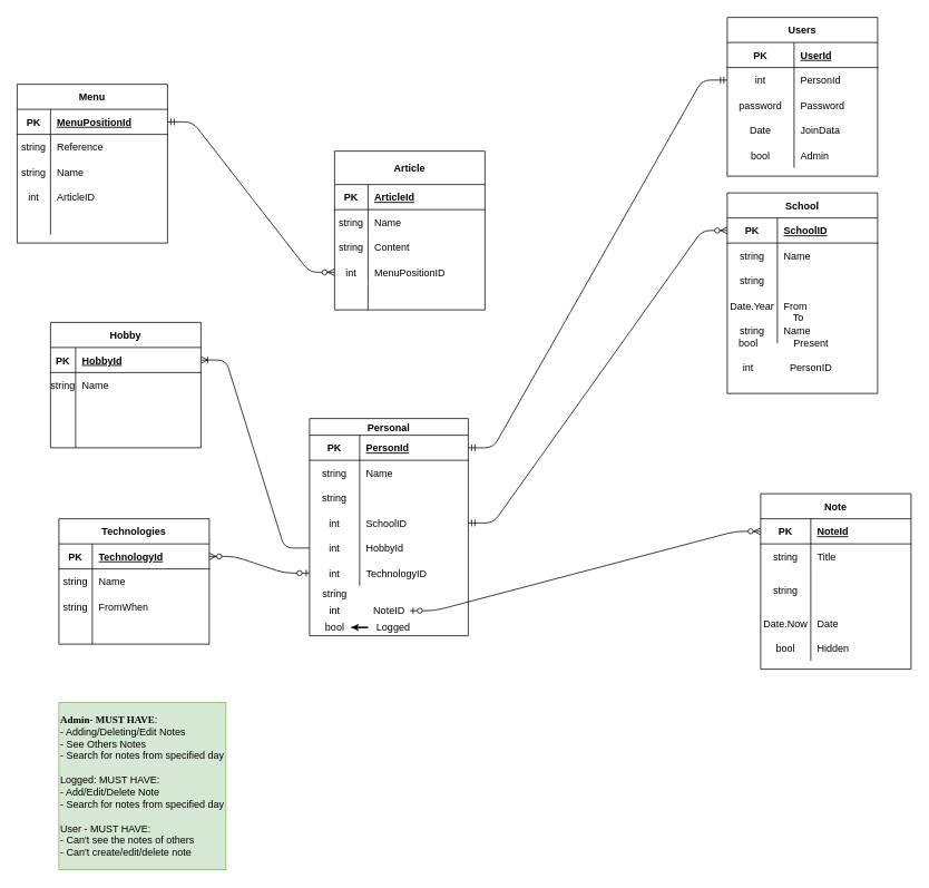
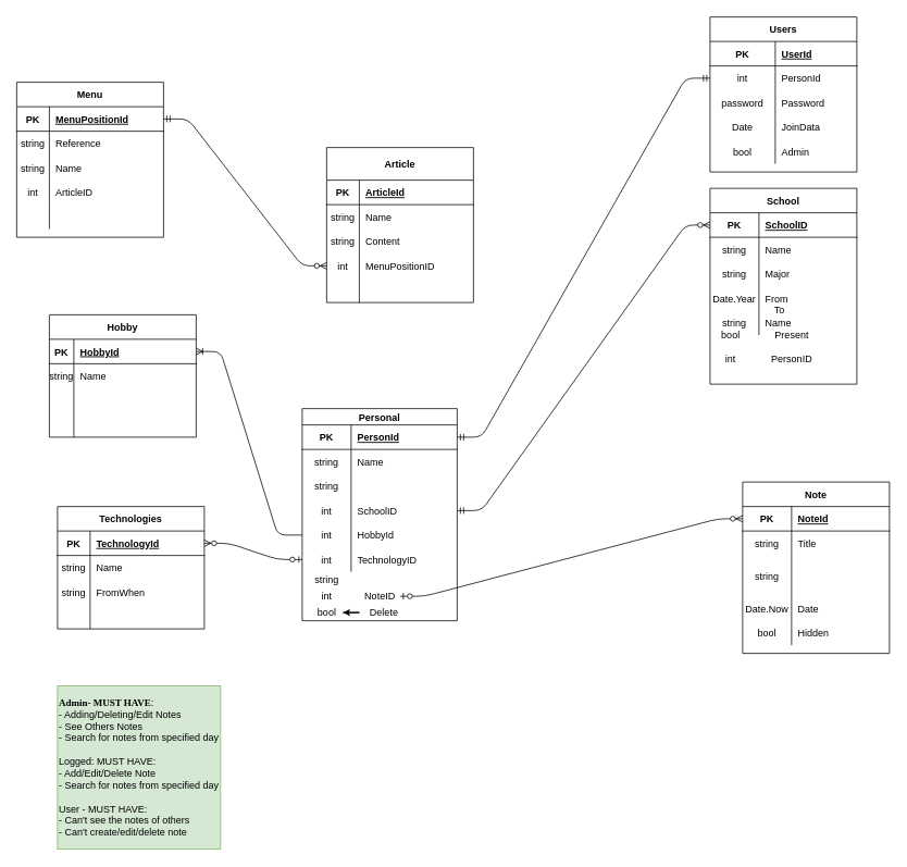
+ <mxCell id="62" value="Major" style="shape=partialRectangle;connectable=0;fillColor=none;top=0;left=0;bottom=0;right=0;align=left;spacingLeft=6;overflow=hidden;" parent="60" vertex="1"><mxGeometry x="60" width="120" height="30" as="geometry" /></mxCell>
- <mxCell id="142" value="Logged" style="text;html=1;align=center;verticalAlign=middle;resizable=0;points=[];autosize=1;" parent="1" vertex="1"><mxGeometry x="440" y="740" width="60" height="20" as="geometry" /></mxCell>
+ <mxCell id="142" value="Delete" style="text;html=1;align=center;verticalAlign=middle;resizable=0;points=[];autosize=1;" parent="1" vertex="1"><mxGeometry x="440" y="740" width="60" height="20" as="geometry" /></mxCell>
